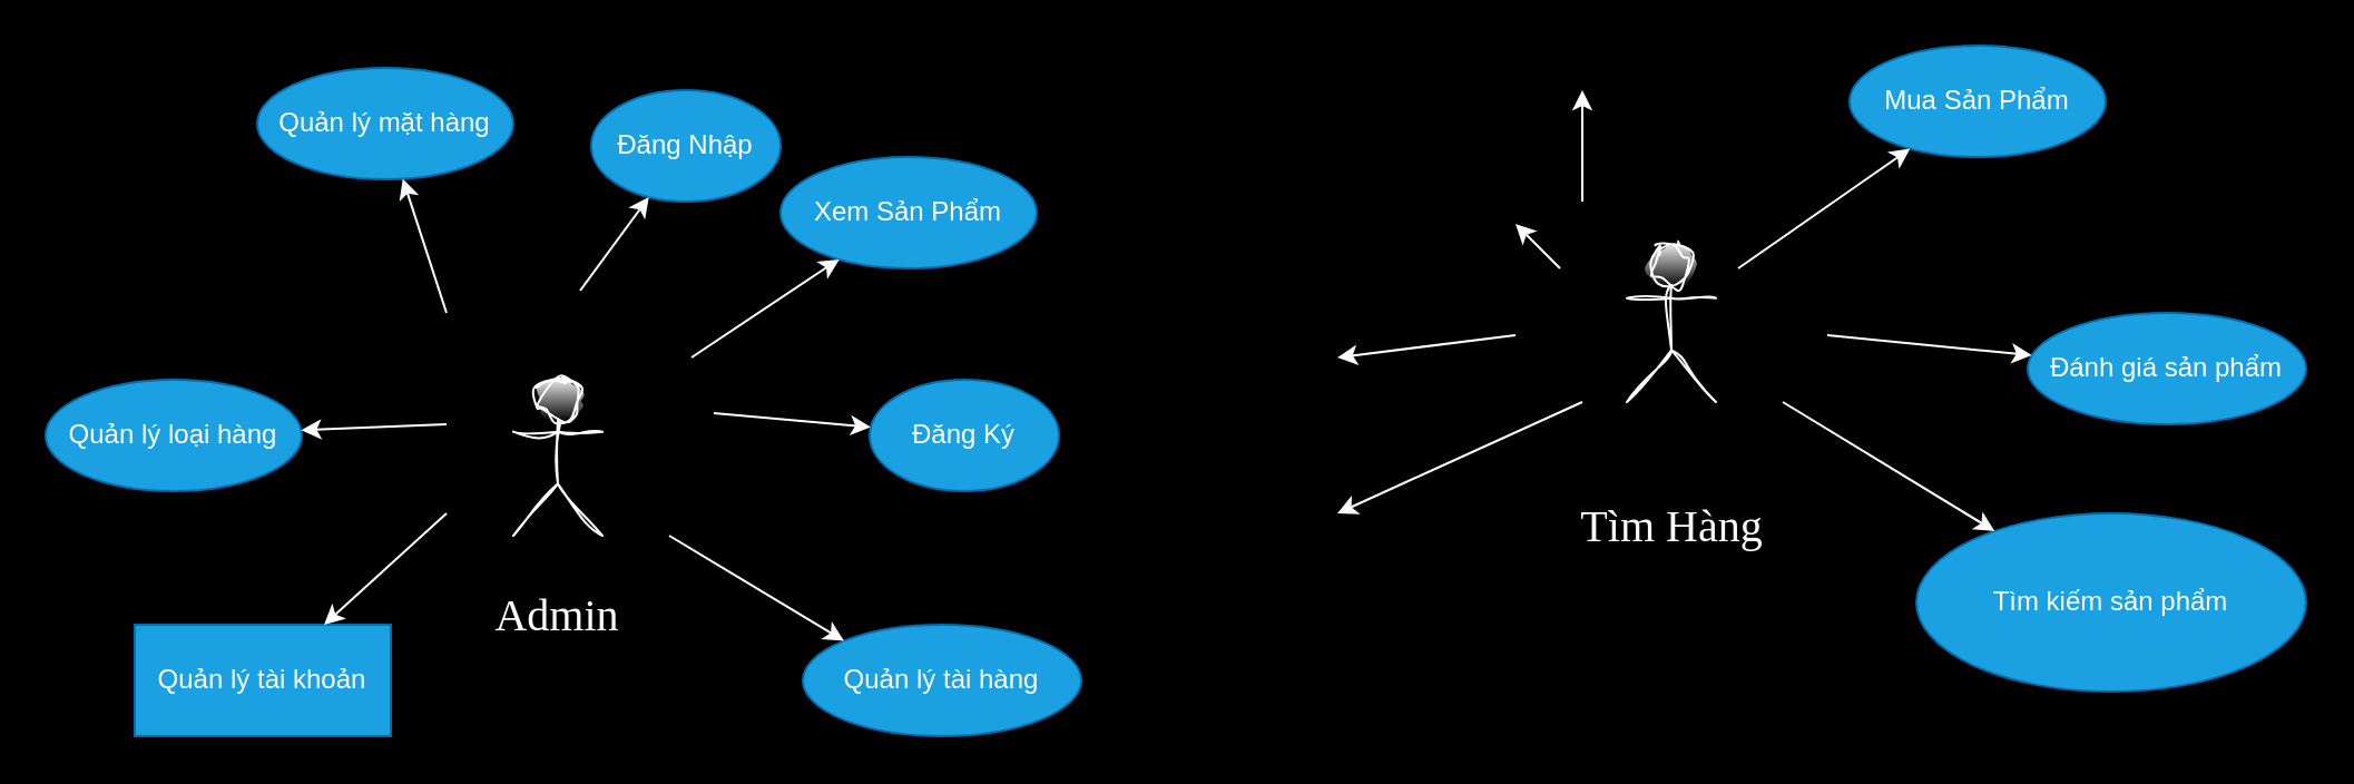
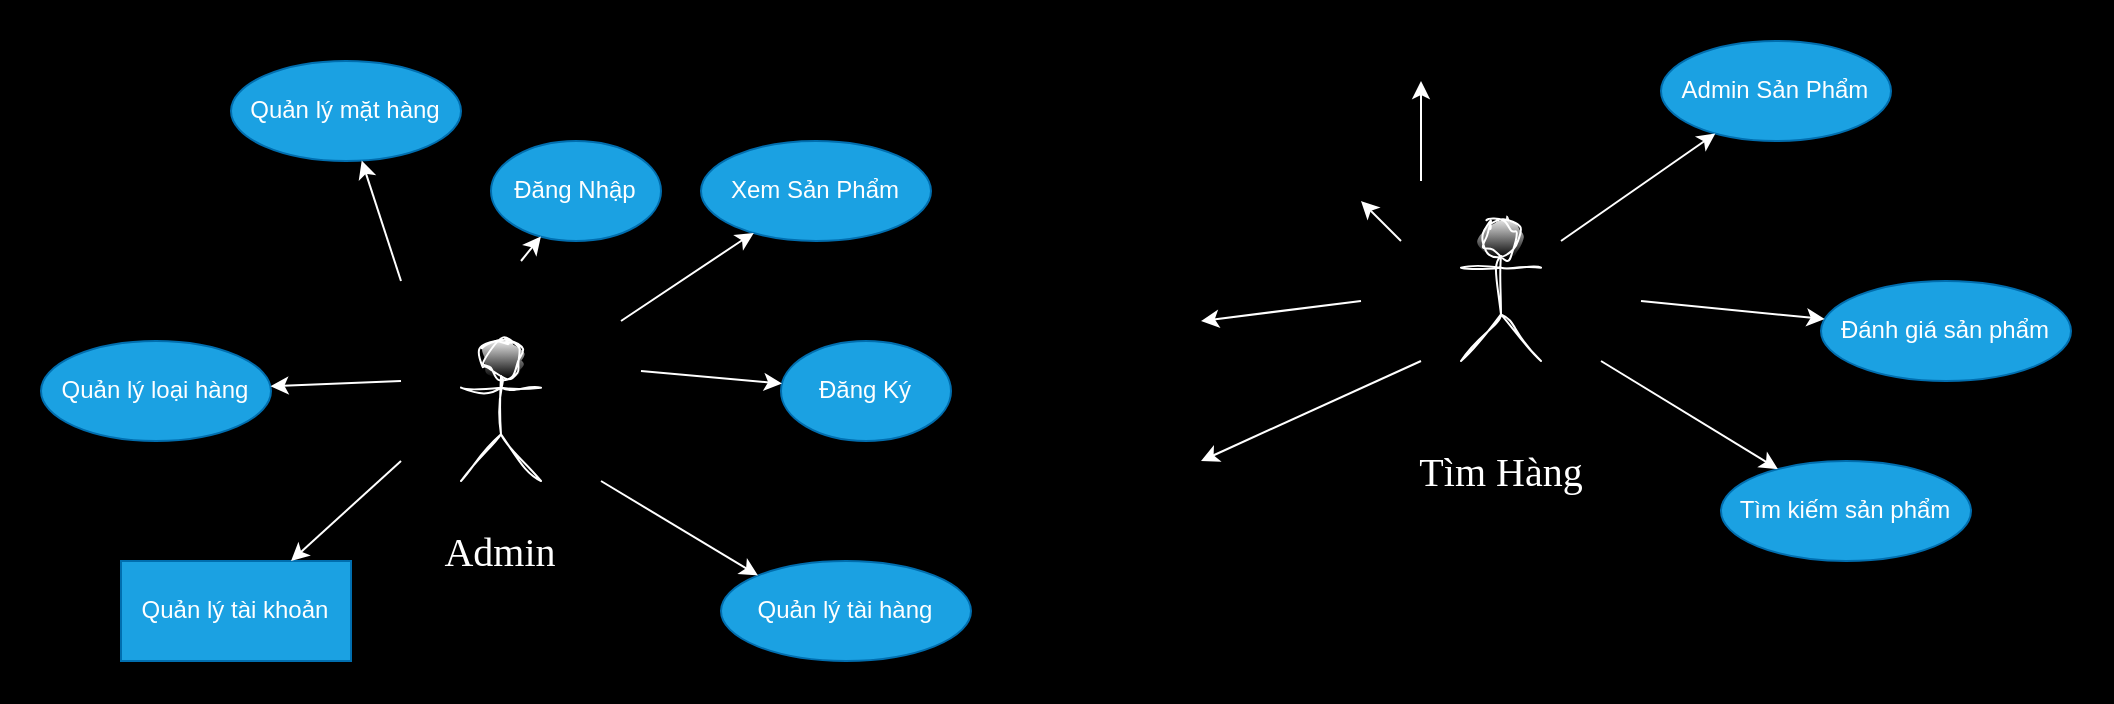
- <mxCell id="10" value="Mua Sản Phẩm" style="ellipse;whiteSpace=wrap;html=1;fillColor=#1ba1e2;strokeColor=#006EAF;fontColor=#ffffff;" vertex="1" parent="1"><mxGeometry x="830" y="20" width="115" height="50" as="geometry" /></mxCell>
+ <mxCell id="10" value="Admin Sản Phẩm" style="ellipse;whiteSpace=wrap;html=1;fillColor=#1ba1e2;strokeColor=#006EAF;fontColor=#ffffff;" vertex="1" parent="1"><mxGeometry x="830" y="20" width="115" height="50" as="geometry" /></mxCell>
- <mxCell id="6" value="Đăng Nhập" style="ellipse;whiteSpace=wrap;html=1;fillColor=#1ba1e2;strokeColor=#006EAF;fontColor=#ffffff;" parent="1" vertex="1"><mxGeometry x="265" y="40" width="85" height="50" as="geometry" /></mxCell>
+ <mxCell id="6" value="Đăng Nhập" style="ellipse;whiteSpace=wrap;html=1;fillColor=#1ba1e2;strokeColor=#006EAF;fontColor=#ffffff;" parent="1" vertex="1"><mxGeometry x="245" y="70" width="85" height="50" as="geometry" /></mxCell>
- <mxCell id="13" value="Tìm kiếm sản phẩm" style="ellipse;whiteSpace=wrap;html=1;fillColor=#1ba1e2;strokeColor=#006EAF;fontColor=#ffffff;" vertex="1" parent="1"><mxGeometry x="860" y="230" width="175" height="80" as="geometry" /></mxCell>
+ <mxCell id="13" value="Tìm kiếm sản phẩm" style="ellipse;whiteSpace=wrap;html=1;fillColor=#1ba1e2;strokeColor=#006EAF;fontColor=#ffffff;" vertex="1" parent="1"><mxGeometry x="860" y="230" width="125" height="50" as="geometry" /></mxCell>
